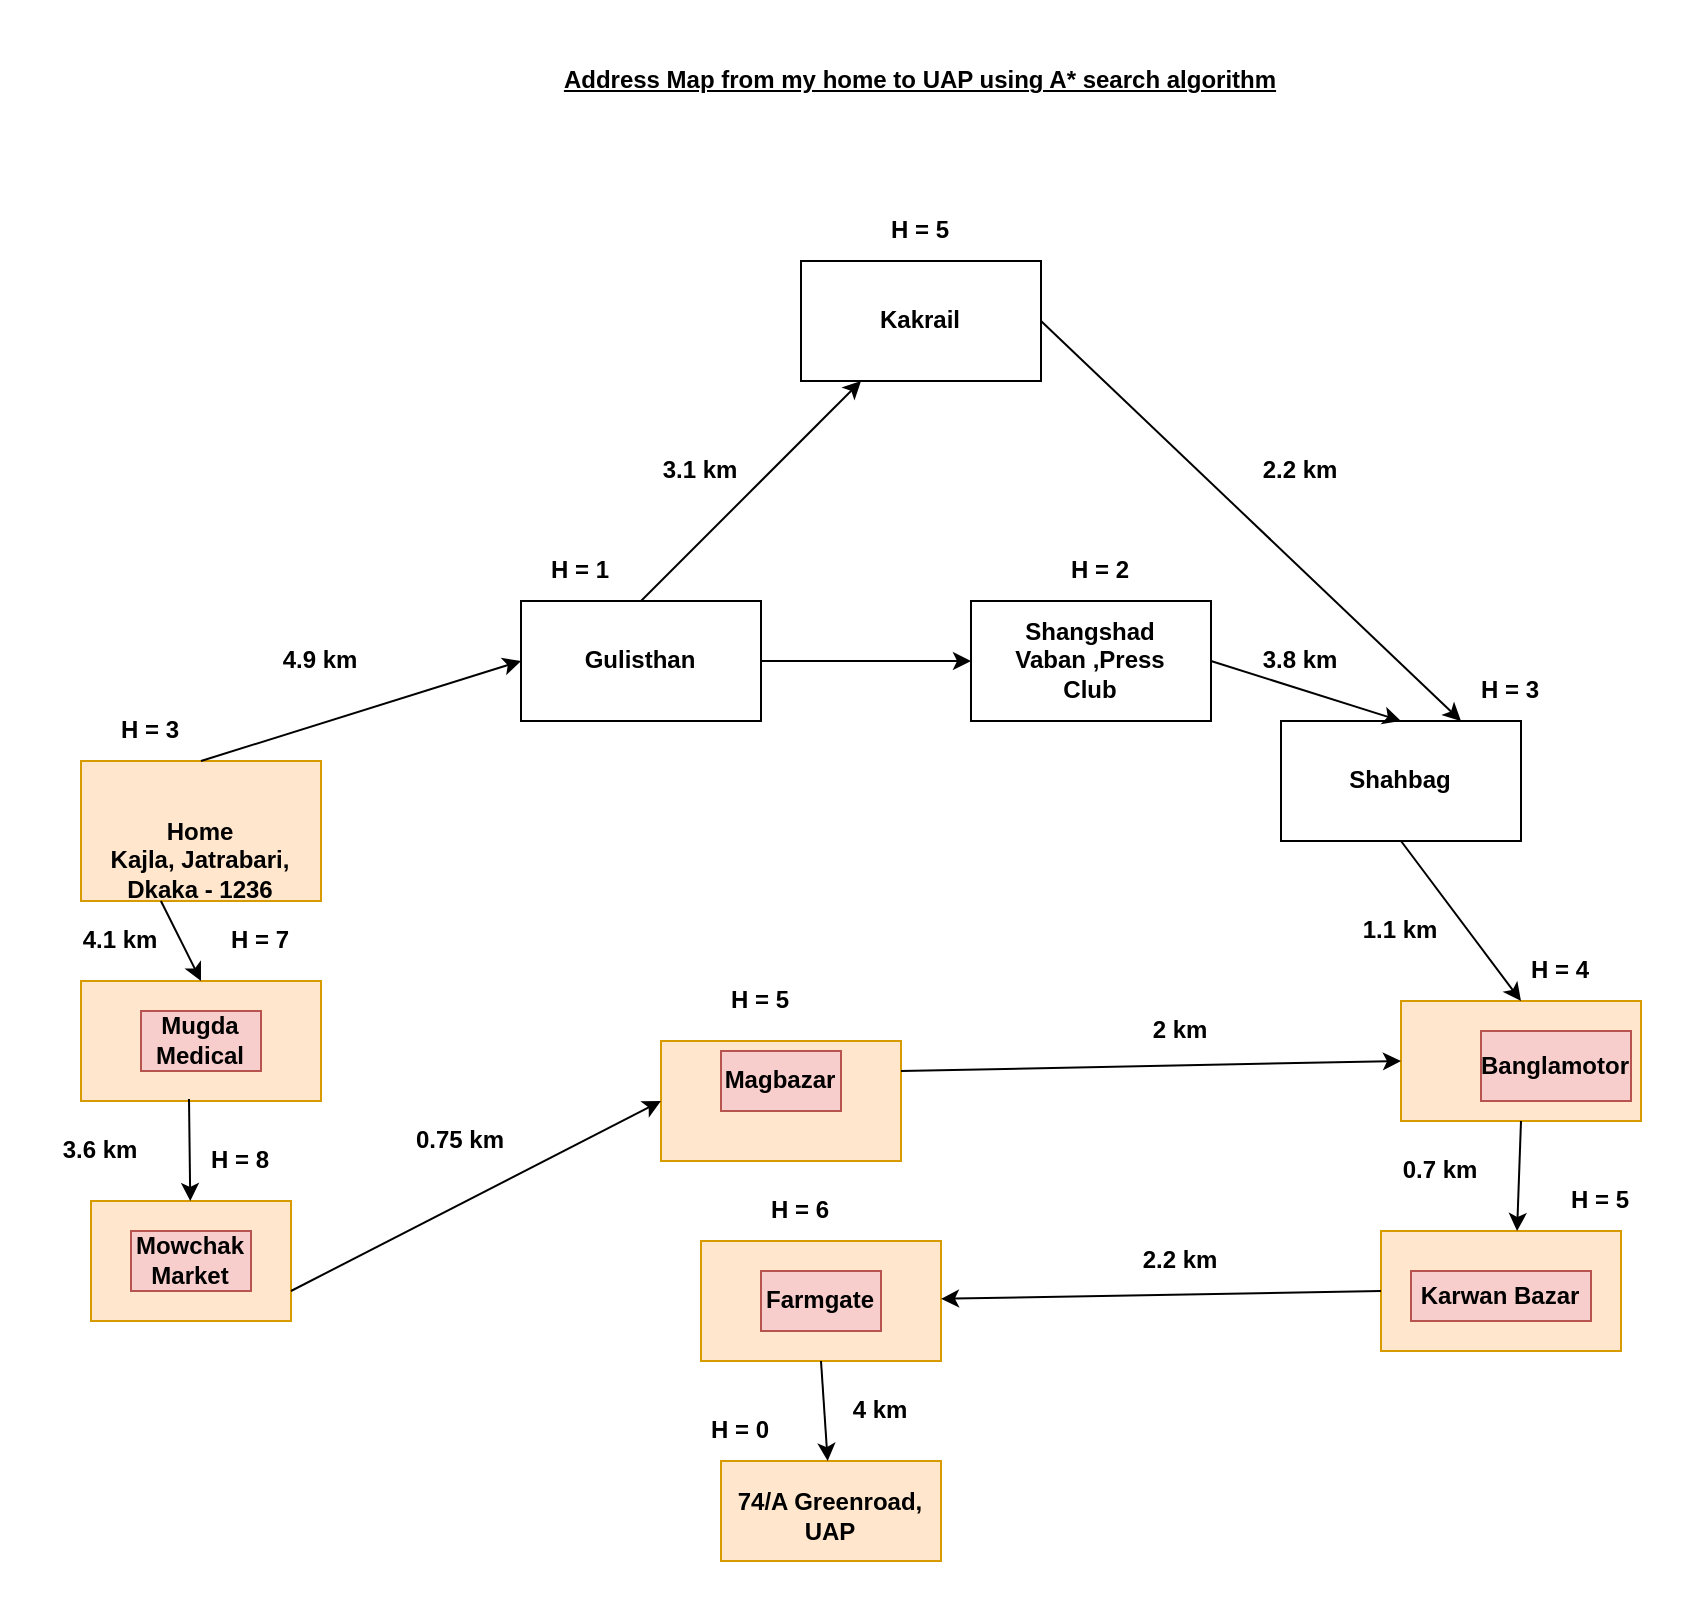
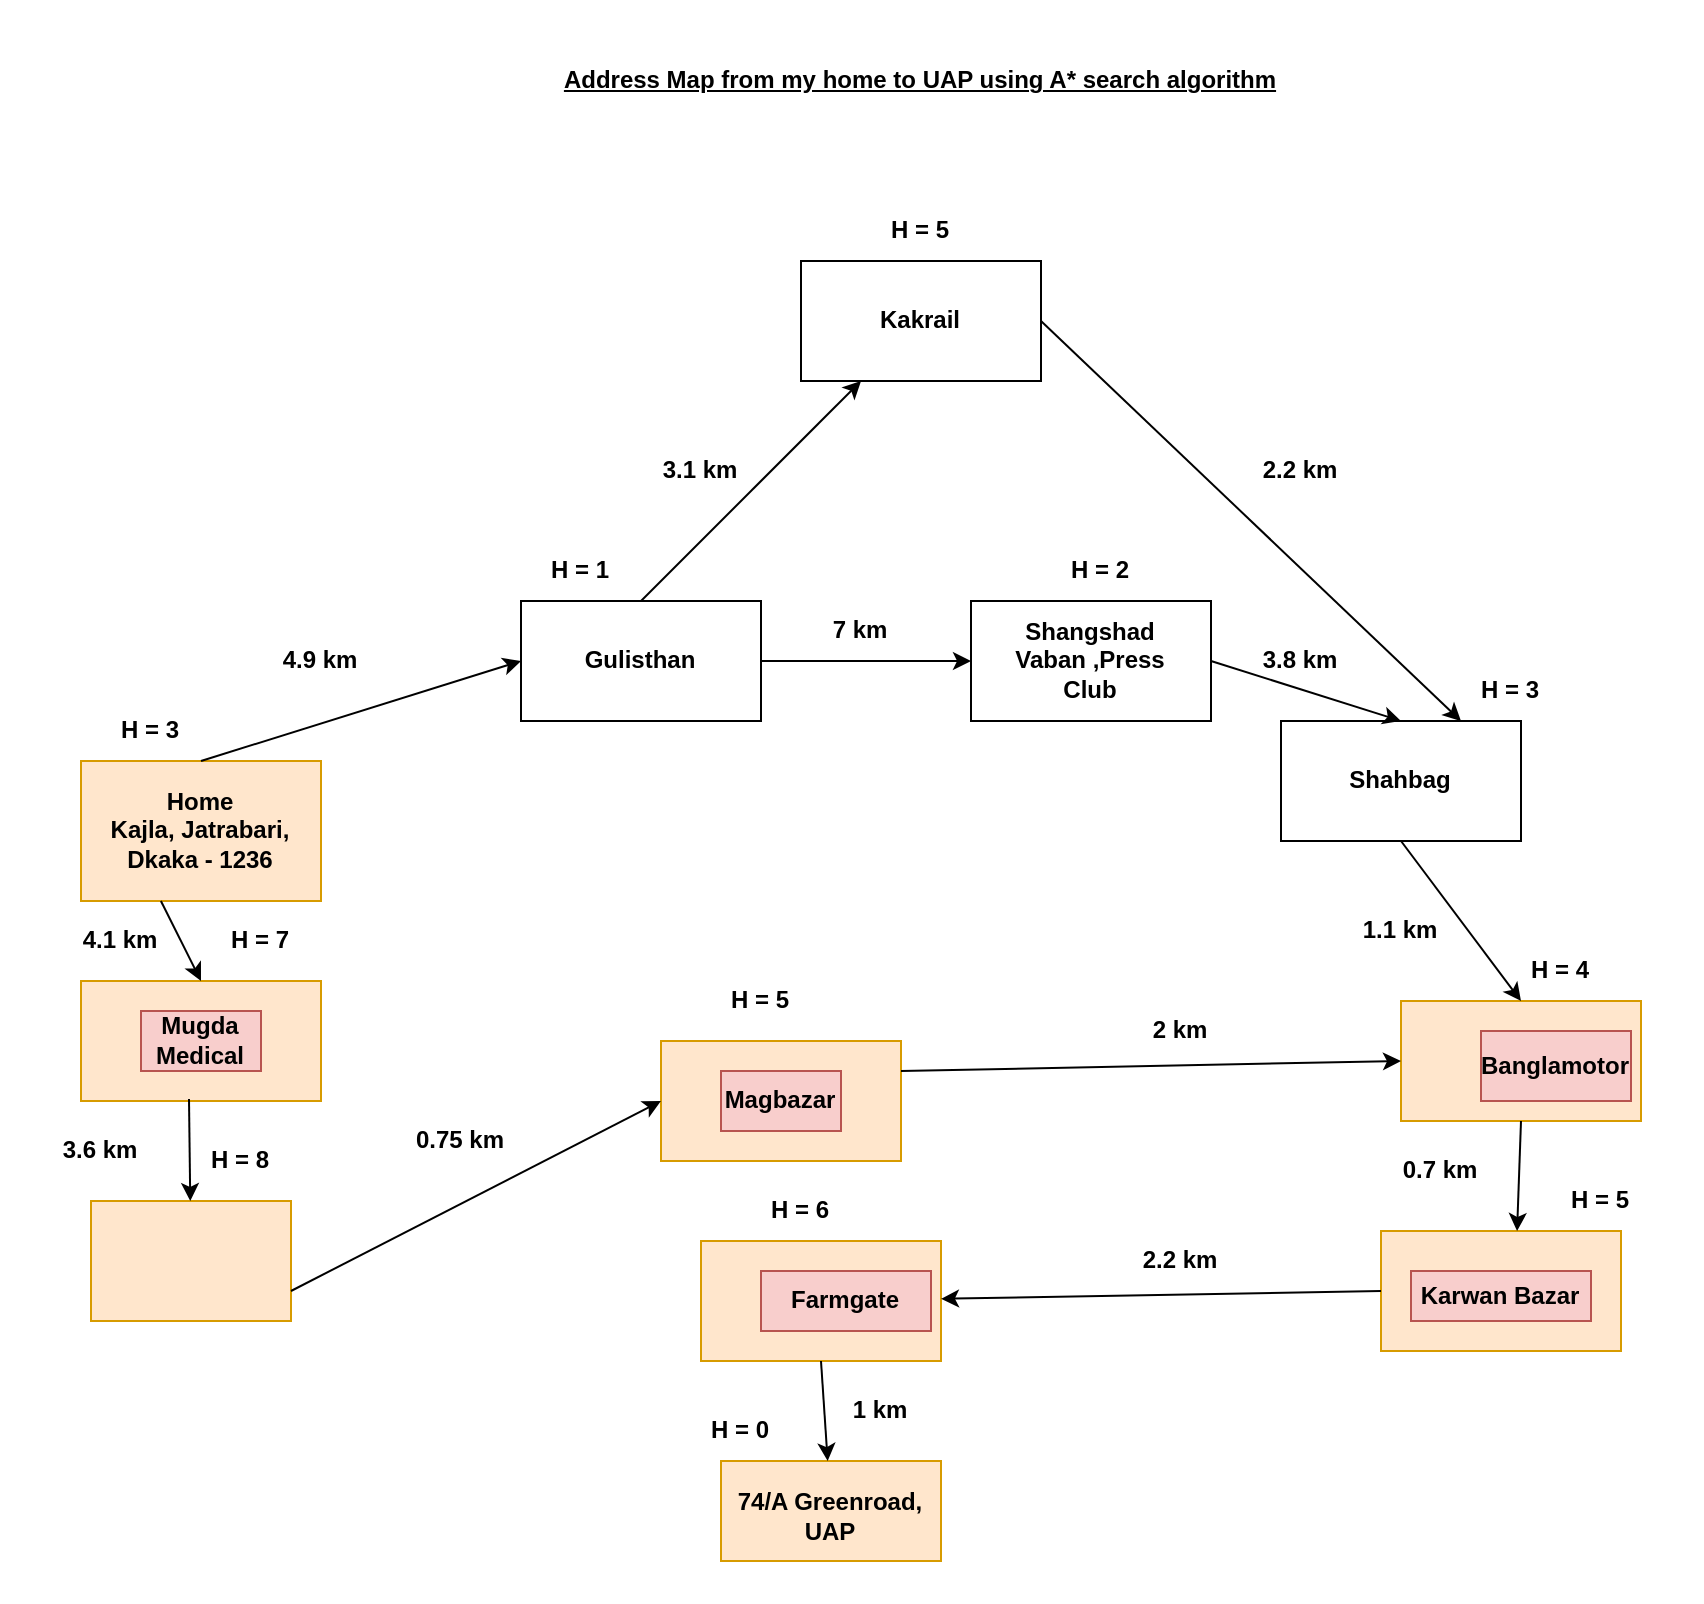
+ <mxCell id="52" value="&lt;b&gt;7 km&lt;/b&gt;" style="text;html=1;strokeColor=none;fillColor=none;align=center;verticalAlign=middle;whiteSpace=wrap;rounded=0;" parent="1" vertex="1"><mxGeometry x="400" y="300" width="60" height="30" as="geometry" /></mxCell>
- <mxCell id="14" value="&lt;b&gt;Home&lt;br&gt;Kajla, Jatrabari, Dkaka - 1236&lt;/b&gt;" style="text;html=1;align=center;verticalAlign=middle;whiteSpace=wrap;rounded=0;fillColor=none;fontColor=#000000;" parent="1" vertex="1"><mxGeometry x="45" y="415" width="110" height="30" as="geometry" /></mxCell>
+ <mxCell id="14" value="&lt;b&gt;Home&lt;br&gt;Kajla, Jatrabari, Dkaka - 1236&lt;/b&gt;" style="text;html=1;align=center;verticalAlign=middle;whiteSpace=wrap;rounded=0;fillColor=none;fontColor=#000000;" parent="1" vertex="1"><mxGeometry x="45" y="400" width="110" height="30" as="geometry" /></mxCell>
- <mxCell id="25" value="&lt;b&gt;Magbazar&lt;/b&gt;" style="text;html=1;align=center;verticalAlign=middle;whiteSpace=wrap;rounded=0;fillColor=#f8cecc;strokeColor=#b85450;" parent="1" vertex="1"><mxGeometry x="360" y="525" width="60" height="30" as="geometry" /></mxCell>
+ <mxCell id="25" value="&lt;b&gt;Magbazar&lt;/b&gt;" style="text;html=1;align=center;verticalAlign=middle;whiteSpace=wrap;rounded=0;fillColor=#f8cecc;strokeColor=#b85450;" parent="1" vertex="1"><mxGeometry x="360" y="535" width="60" height="30" as="geometry" /></mxCell>
- <mxCell id="24" value="&lt;b&gt;Mowchak Market&lt;/b&gt;" style="text;html=1;align=center;verticalAlign=middle;whiteSpace=wrap;rounded=0;fillColor=#f8cecc;strokeColor=#b85450;" parent="1" vertex="1"><mxGeometry x="65" y="615" width="60" height="30" as="geometry" /></mxCell>
- <mxCell id="21" value="&lt;b&gt;Farmgate&lt;/b&gt;" style="text;html=1;align=center;verticalAlign=middle;whiteSpace=wrap;rounded=0;fillColor=#f8cecc;strokeColor=#b85450;" parent="1" vertex="1"><mxGeometry x="380" y="635" width="60" height="30" as="geometry" /></mxCell>
+ <mxCell id="21" value="&lt;b&gt;Farmgate&lt;/b&gt;" style="text;html=1;align=center;verticalAlign=middle;whiteSpace=wrap;rounded=0;fillColor=#f8cecc;strokeColor=#b85450;" parent="1" vertex="1"><mxGeometry x="380" y="635" width="85" height="30" as="geometry" /></mxCell>
- <mxCell id="57" value="&lt;b&gt;4 km&lt;/b&gt;" style="text;html=1;strokeColor=none;fillColor=none;align=center;verticalAlign=middle;whiteSpace=wrap;rounded=0;" parent="1" vertex="1"><mxGeometry x="410" y="690" width="60" height="30" as="geometry" /></mxCell>
+ <mxCell id="57" value="&lt;b&gt;1 km&lt;/b&gt;" style="text;html=1;strokeColor=none;fillColor=none;align=center;verticalAlign=middle;whiteSpace=wrap;rounded=0;" parent="1" vertex="1"><mxGeometry x="410" y="690" width="60" height="30" as="geometry" /></mxCell>
